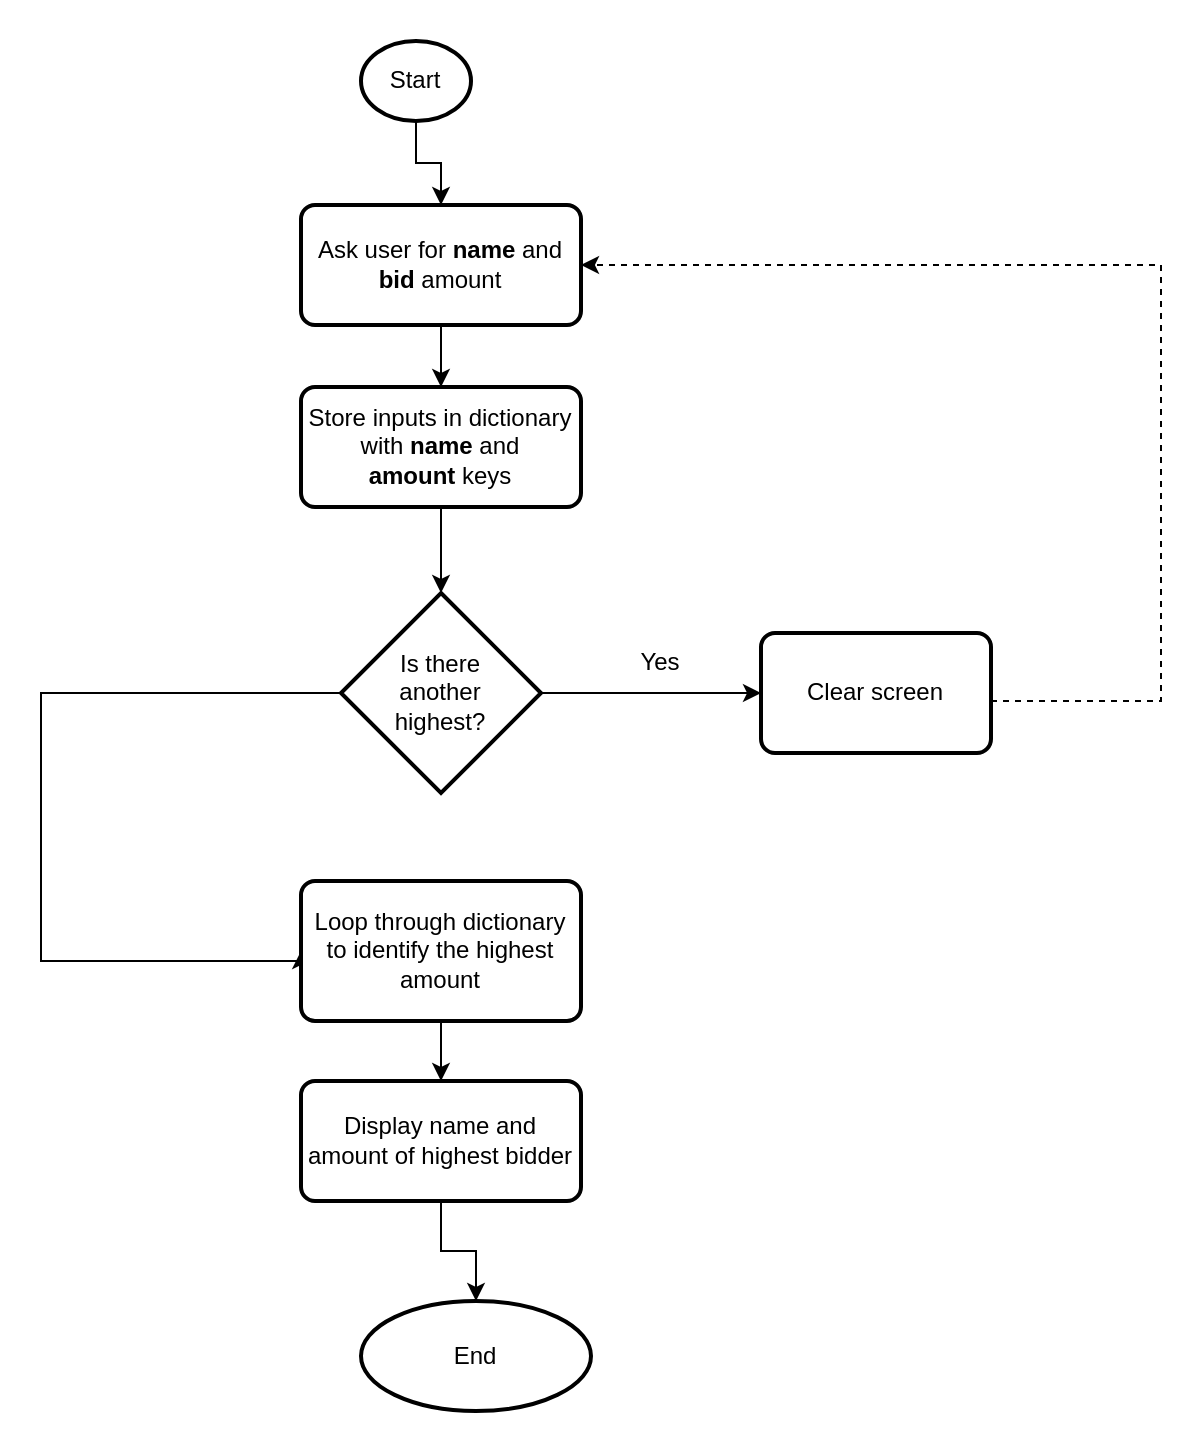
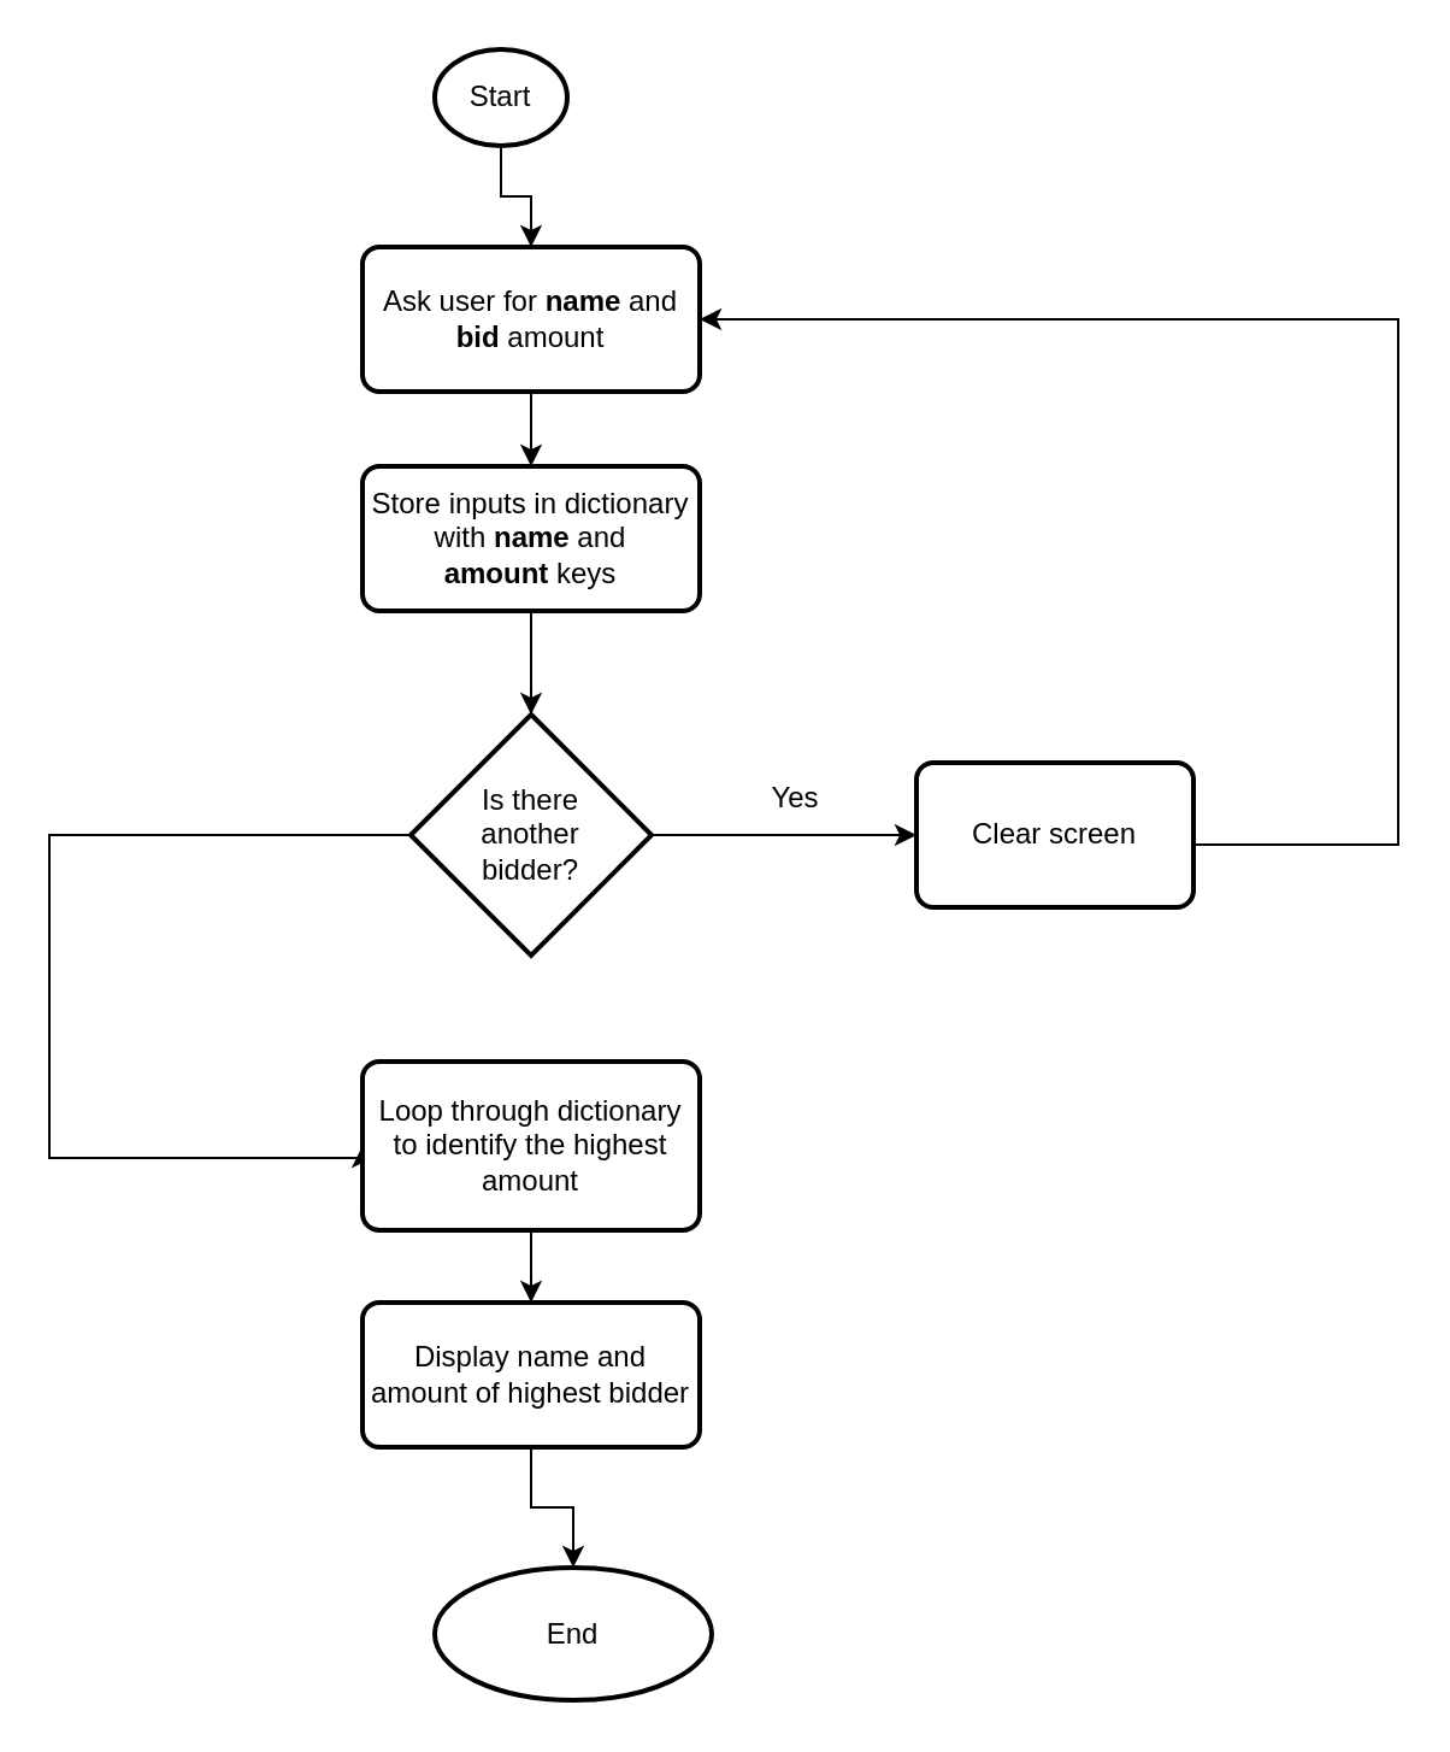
- <mxCell id="15" style="edgeStyle=orthogonalEdgeStyle;rounded=0;orthogonalLoop=1;jettySize=auto;html=1;entryX=1;entryY=0.5;entryDx=0;entryDy=0;dashed=1;" edge="1" parent="1" source="16" target="5"><mxGeometry relative="1" as="geometry"><Array as="points"><mxPoint x="580" y="350" /><mxPoint x="580" y="132" /></Array></mxGeometry></mxCell>
+ <mxCell id="15" style="edgeStyle=orthogonalEdgeStyle;rounded=0;orthogonalLoop=1;jettySize=auto;html=1;entryX=1;entryY=0.5;entryDx=0;entryDy=0;" edge="1" parent="1" source="16" target="5"><mxGeometry relative="1" as="geometry"><Array as="points"><mxPoint x="580" y="350" /><mxPoint x="580" y="132" /></Array></mxGeometry></mxCell>
- <mxCell id="8" value="Is there &lt;br&gt;another &lt;br&gt;highest?" style="strokeWidth=2;html=1;shape=mxgraph.flowchart.decision;whiteSpace=wrap;" vertex="1" parent="1"><mxGeometry x="170" y="296" width="100" height="100" as="geometry" /></mxCell>
+ <mxCell id="8" value="Is there &lt;br&gt;another &lt;br&gt;bidder?" style="strokeWidth=2;html=1;shape=mxgraph.flowchart.decision;whiteSpace=wrap;" vertex="1" parent="1"><mxGeometry x="170" y="296" width="100" height="100" as="geometry" /></mxCell>
